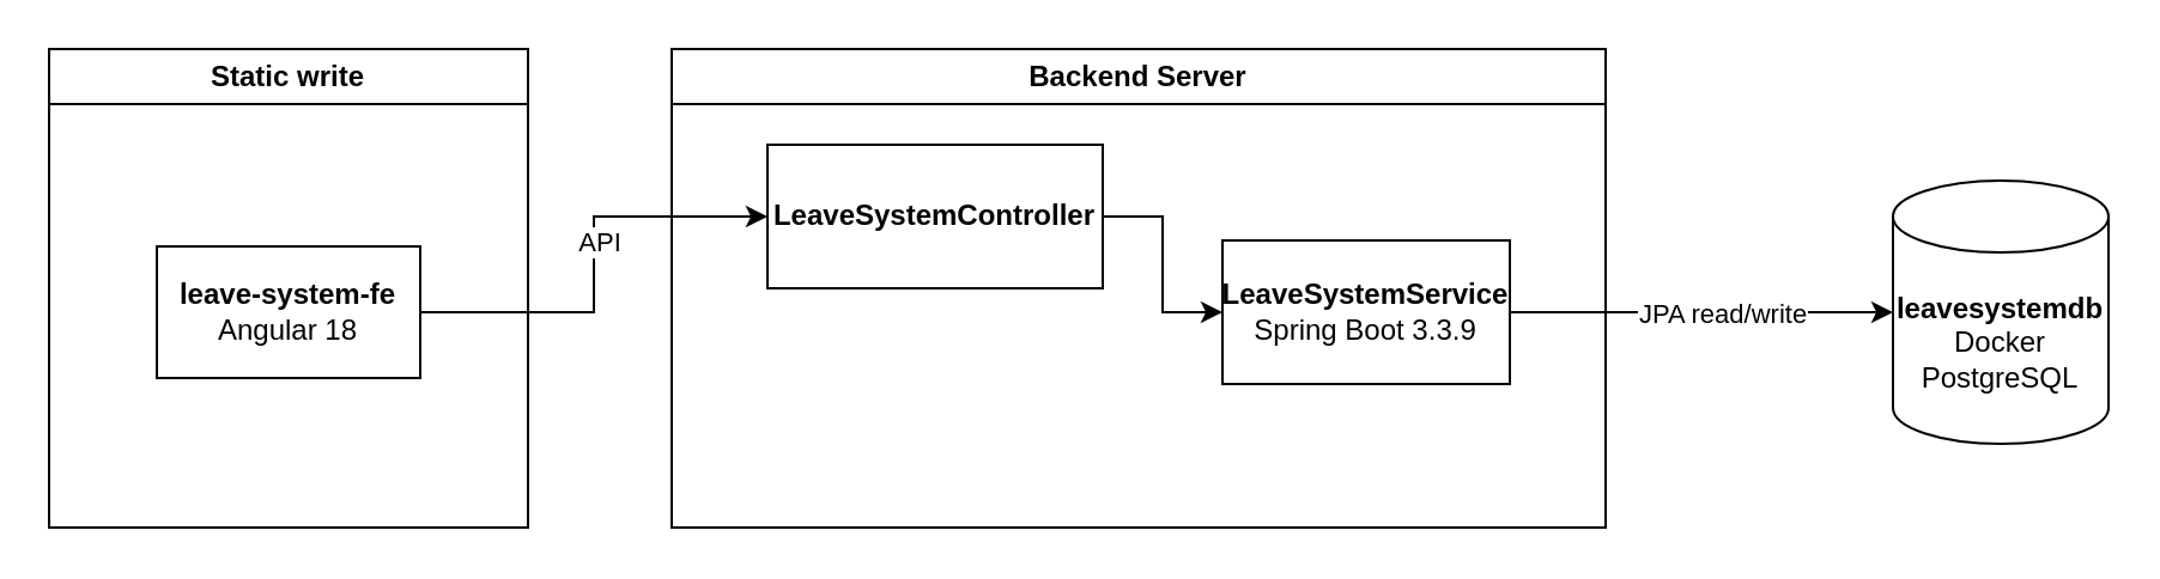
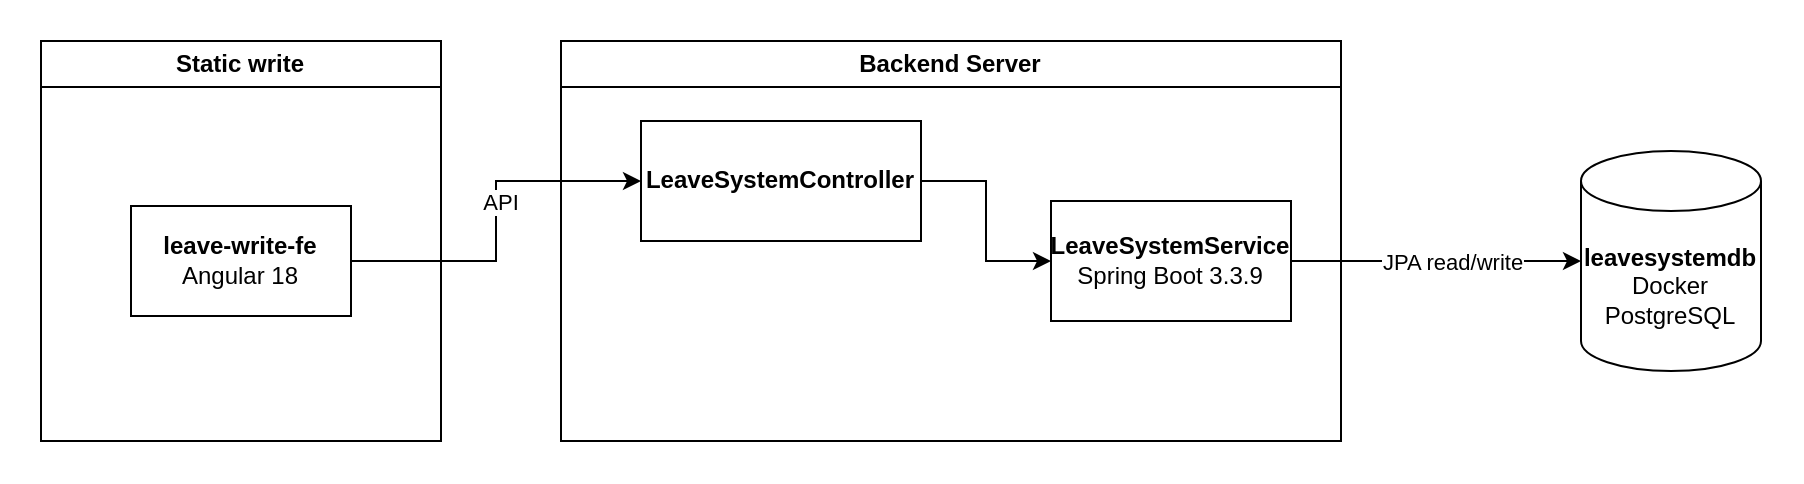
- <mxCell id="3" value="&lt;b&gt;leave-system-fe&lt;/b&gt;&lt;div&gt;Angular 18&lt;/div&gt;" style="rounded=0;whiteSpace=wrap;html=1;" vertex="1" parent="2"><mxGeometry x="45" y="82.5" width="110" height="55" as="geometry" /></mxCell>
+ <mxCell id="3" value="&lt;b&gt;leave-write-fe&lt;/b&gt;&lt;div&gt;Angular 18&lt;/div&gt;" style="rounded=0;whiteSpace=wrap;html=1;" vertex="1" parent="2"><mxGeometry x="45" y="82.5" width="110" height="55" as="geometry" /></mxCell>
- <mxCell id="5" value="&lt;b&gt;LeaveSystemService&lt;/b&gt;&lt;div&gt;Spring Boot 3.3.9&lt;/div&gt;" style="rounded=0;whiteSpace=wrap;html=1;" vertex="1" parent="4"><mxGeometry x="230" y="80" width="120" height="60" as="geometry" /></mxCell>
+ <mxCell id="5" value="&lt;b&gt;LeaveSystemService&lt;/b&gt;&lt;div&gt;Spring Boot 3.3.9&lt;/div&gt;" style="rounded=0;whiteSpace=wrap;html=1;" vertex="1" parent="4"><mxGeometry x="245" y="80" width="120" height="60" as="geometry" /></mxCell>
